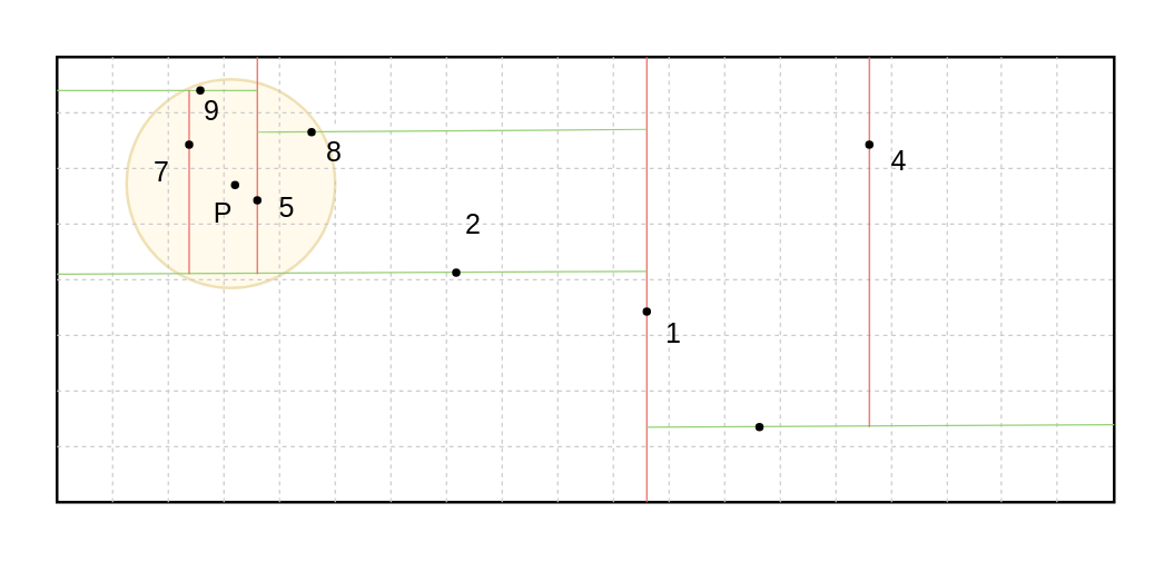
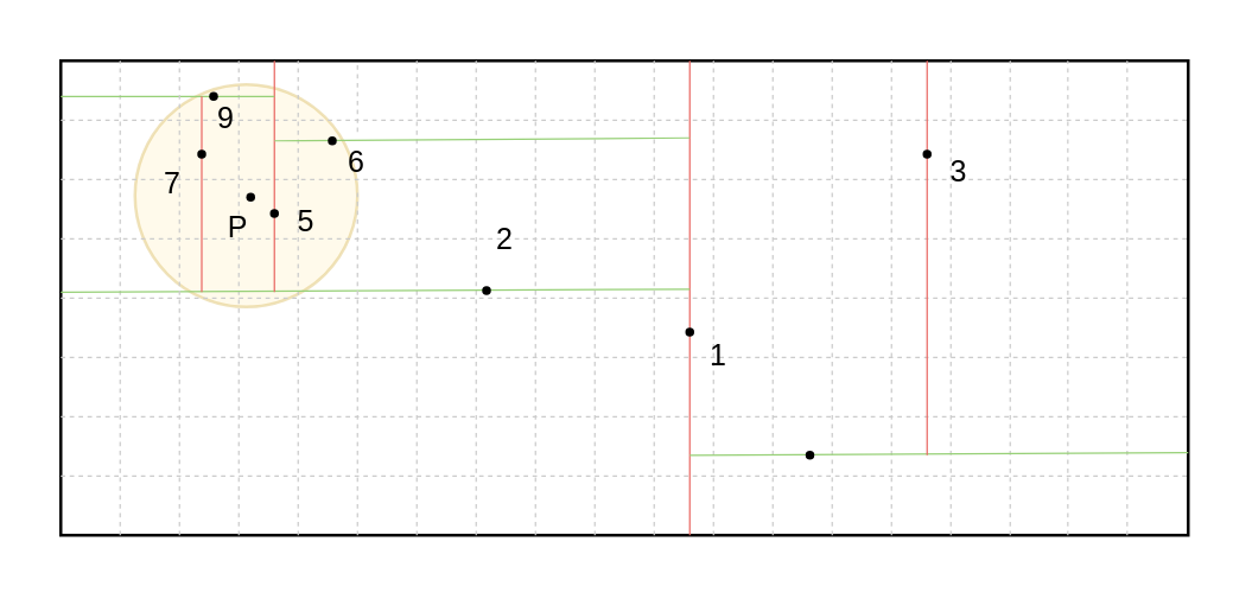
- <mxCell id="52" value="8" style="text;strokeColor=none;align=center;fillColor=none;html=1;verticalAlign=middle;whiteSpace=wrap;rounded=0;fontSize=10;" vertex="1" parent="1"><mxGeometry x="110" y="44" width="20" height="20" as="geometry" /></mxCell>
+ <mxCell id="52" value="6" style="text;strokeColor=none;align=center;fillColor=none;html=1;verticalAlign=middle;whiteSpace=wrap;rounded=0;fontSize=10;" vertex="1" parent="1"><mxGeometry x="110" y="44" width="20" height="20" as="geometry" /></mxCell>
- <mxCell id="46" value="4" style="text;strokeColor=none;align=center;fillColor=none;html=1;verticalAlign=middle;whiteSpace=wrap;rounded=0;fontSize=10;" vertex="1" parent="1"><mxGeometry x="313" y="47" width="20" height="20" as="geometry" /></mxCell>
+ <mxCell id="46" value="3" style="text;strokeColor=none;align=center;fillColor=none;html=1;verticalAlign=middle;whiteSpace=wrap;rounded=0;fontSize=10;" vertex="1" parent="1"><mxGeometry x="313" y="47" width="20" height="20" as="geometry" /></mxCell>
